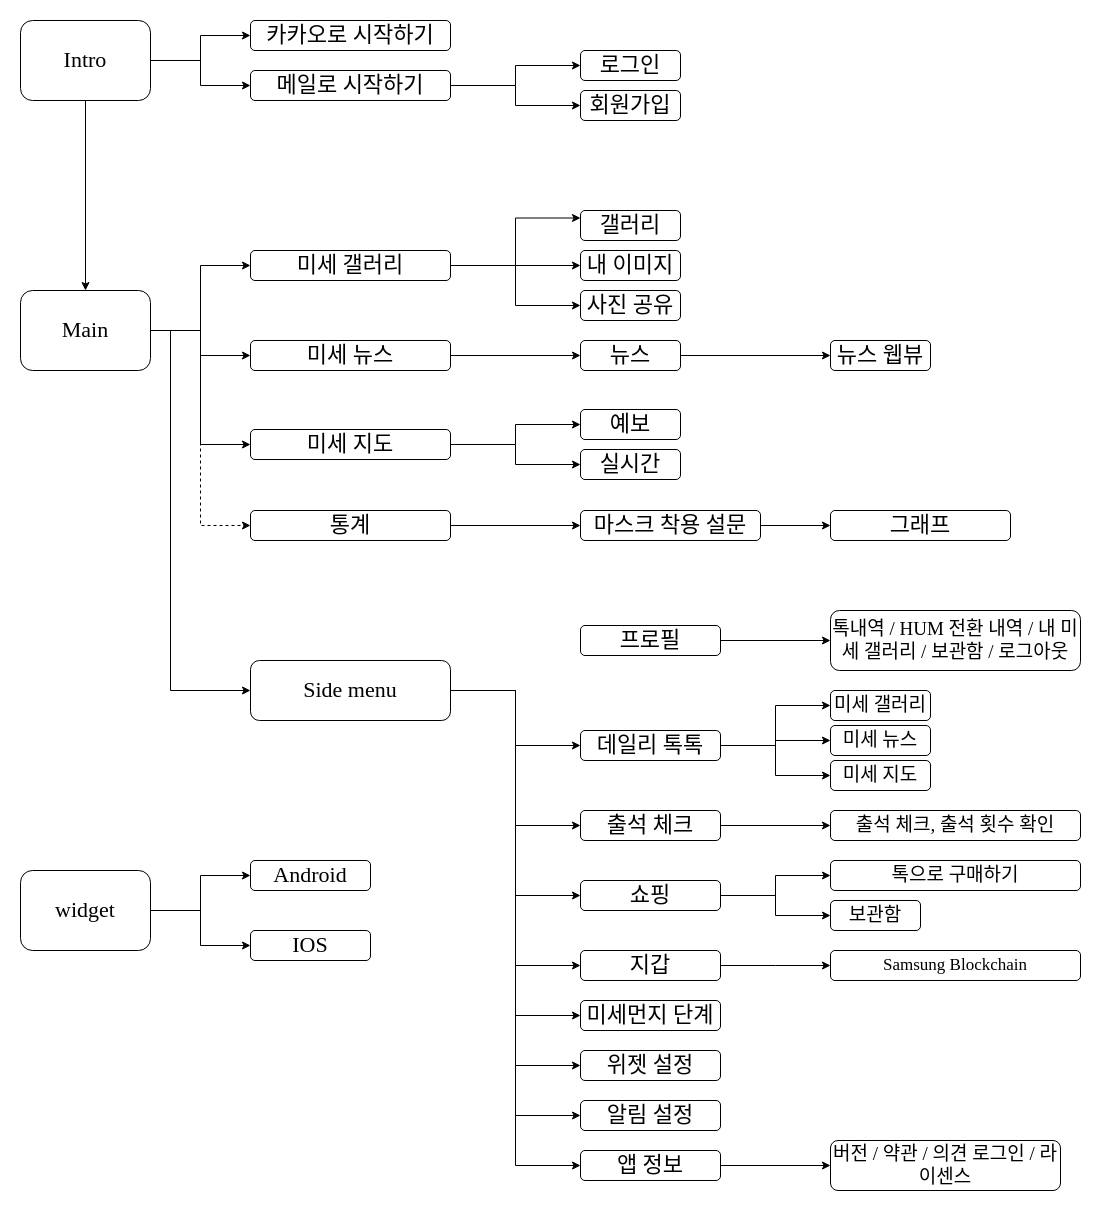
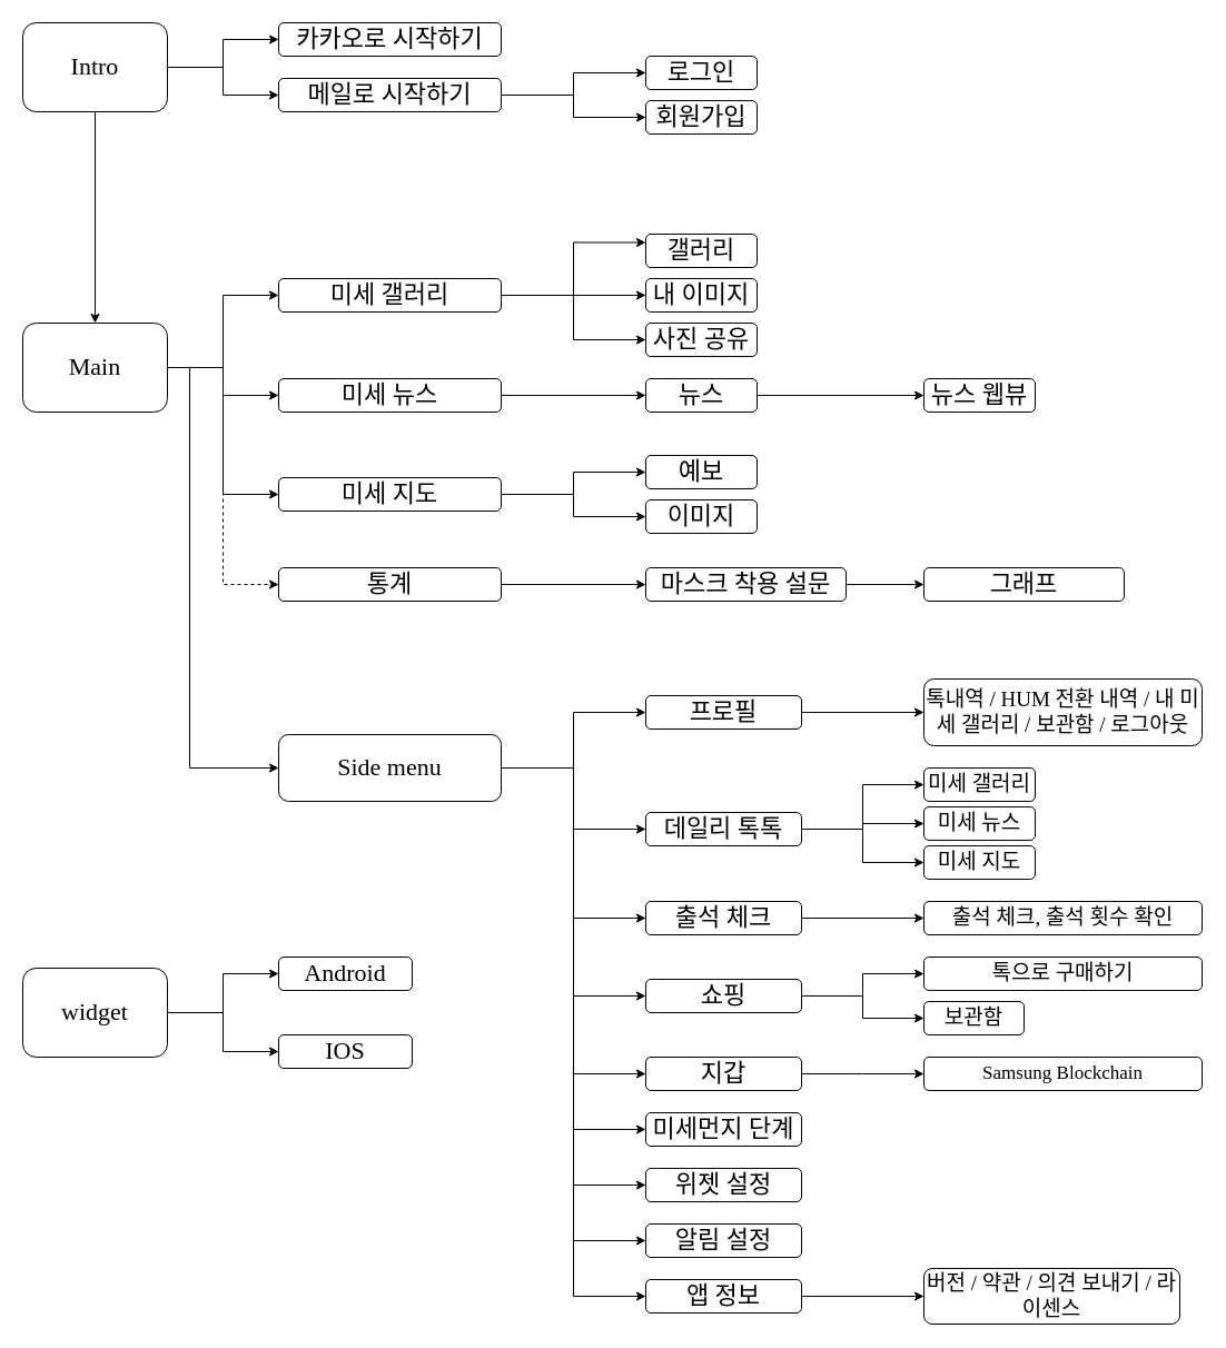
- <mxCell id="46" value="실시간" style="rounded=1;whiteSpace=wrap;html=1;fontFamily=Verdana;fontSize=22;" vertex="1" parent="1"><mxGeometry x="580" y="449" width="100" height="30" as="geometry" /></mxCell>
+ <mxCell id="46" value="이미지" style="rounded=1;whiteSpace=wrap;html=1;fontFamily=Verdana;fontSize=22;" vertex="1" parent="1"><mxGeometry x="580" y="449" width="100" height="30" as="geometry" /></mxCell>
+ <mxCell id="29" style="edgeStyle=orthogonalEdgeStyle;rounded=0;orthogonalLoop=1;jettySize=auto;html=1;entryX=0;entryY=0.5;entryDx=0;entryDy=0;fontFamily=Verdana;fontSize=19;" edge="1" parent="1" source="38" target="51"><mxGeometry relative="1" as="geometry" /></mxCell>
- <mxCell id="73" value="버전 / 약관 / 의견 로그인 / 라이센스" style="rounded=1;whiteSpace=wrap;html=1;fontFamily=Verdana;fontSize=19;" vertex="1" parent="1"><mxGeometry x="830" y="1140" width="230" height="50" as="geometry" /></mxCell>
+ <mxCell id="73" value="버전 / 약관 / 의견 보내기 / 라이센스" style="rounded=1;whiteSpace=wrap;html=1;fontFamily=Verdana;fontSize=19;" vertex="1" parent="1"><mxGeometry x="830" y="1140" width="230" height="50" as="geometry" /></mxCell>
